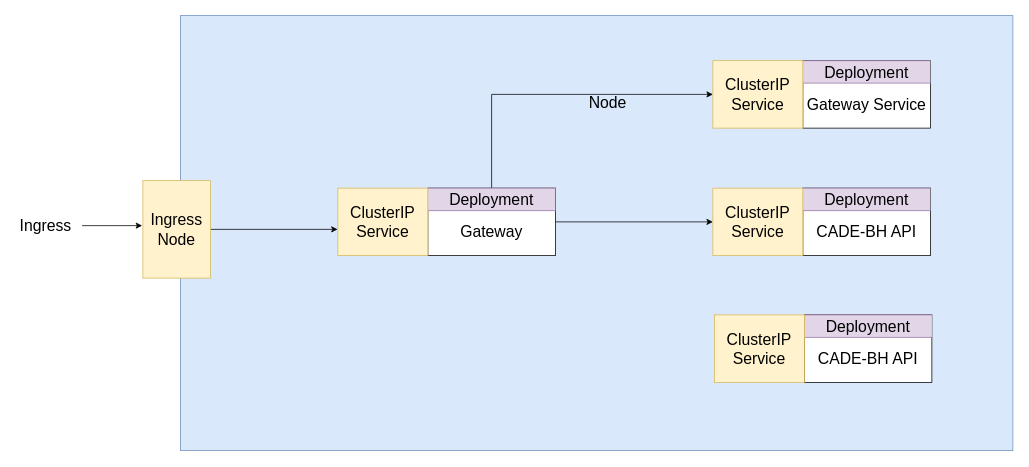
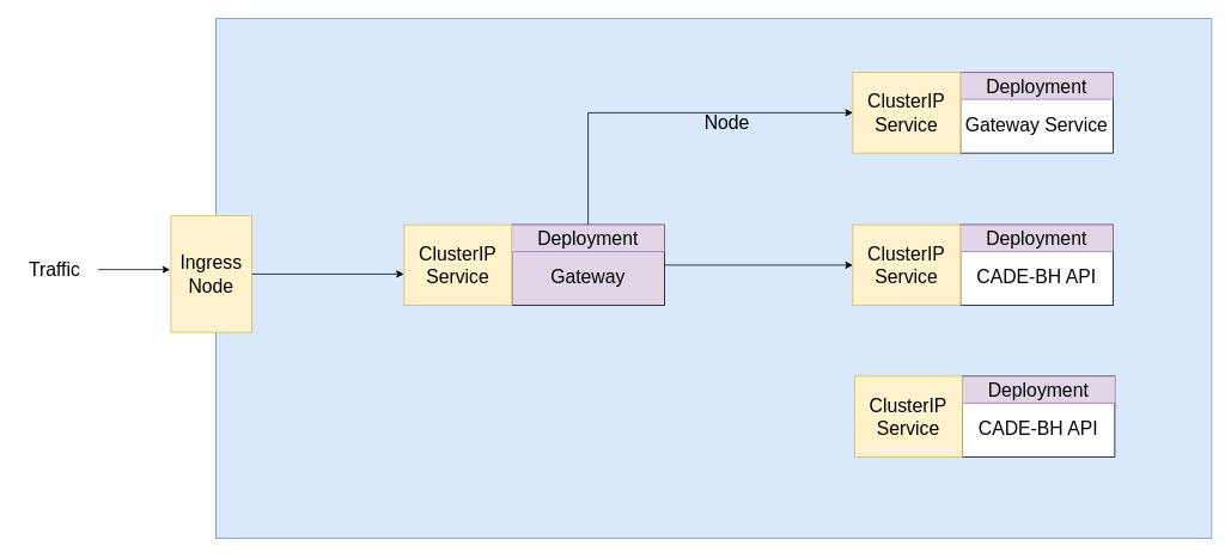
- <mxCell id="4" value="&lt;br&gt;Gateway" style="rounded=0;whiteSpace=wrap;html=1;fontSize=21;" vertex="1" parent="1"><mxGeometry x="570" y="250" width="170" height="90" as="geometry" /></mxCell>
+ <mxCell id="4" value="&lt;br&gt;Gateway" style="rounded=0;whiteSpace=wrap;html=1;fontSize=21;fillColor=#e1d5e7;" vertex="1" parent="1"><mxGeometry x="570" y="250" width="170" height="90" as="geometry" /></mxCell>
- <mxCell id="15" value="Ingress" style="text;html=1;align=center;verticalAlign=middle;resizable=0;points=[];autosize=1;strokeColor=none;fillColor=none;fontSize=21;" vertex="1" parent="1"><mxGeometry x="20" y="280" width="80" height="40" as="geometry" /></mxCell>
+ <mxCell id="15" value="Traffic" style="text;html=1;align=center;verticalAlign=middle;resizable=0;points=[];autosize=1;strokeColor=none;fillColor=none;fontSize=21;" vertex="1" parent="1"><mxGeometry x="20" y="280" width="80" height="40" as="geometry" /></mxCell>
